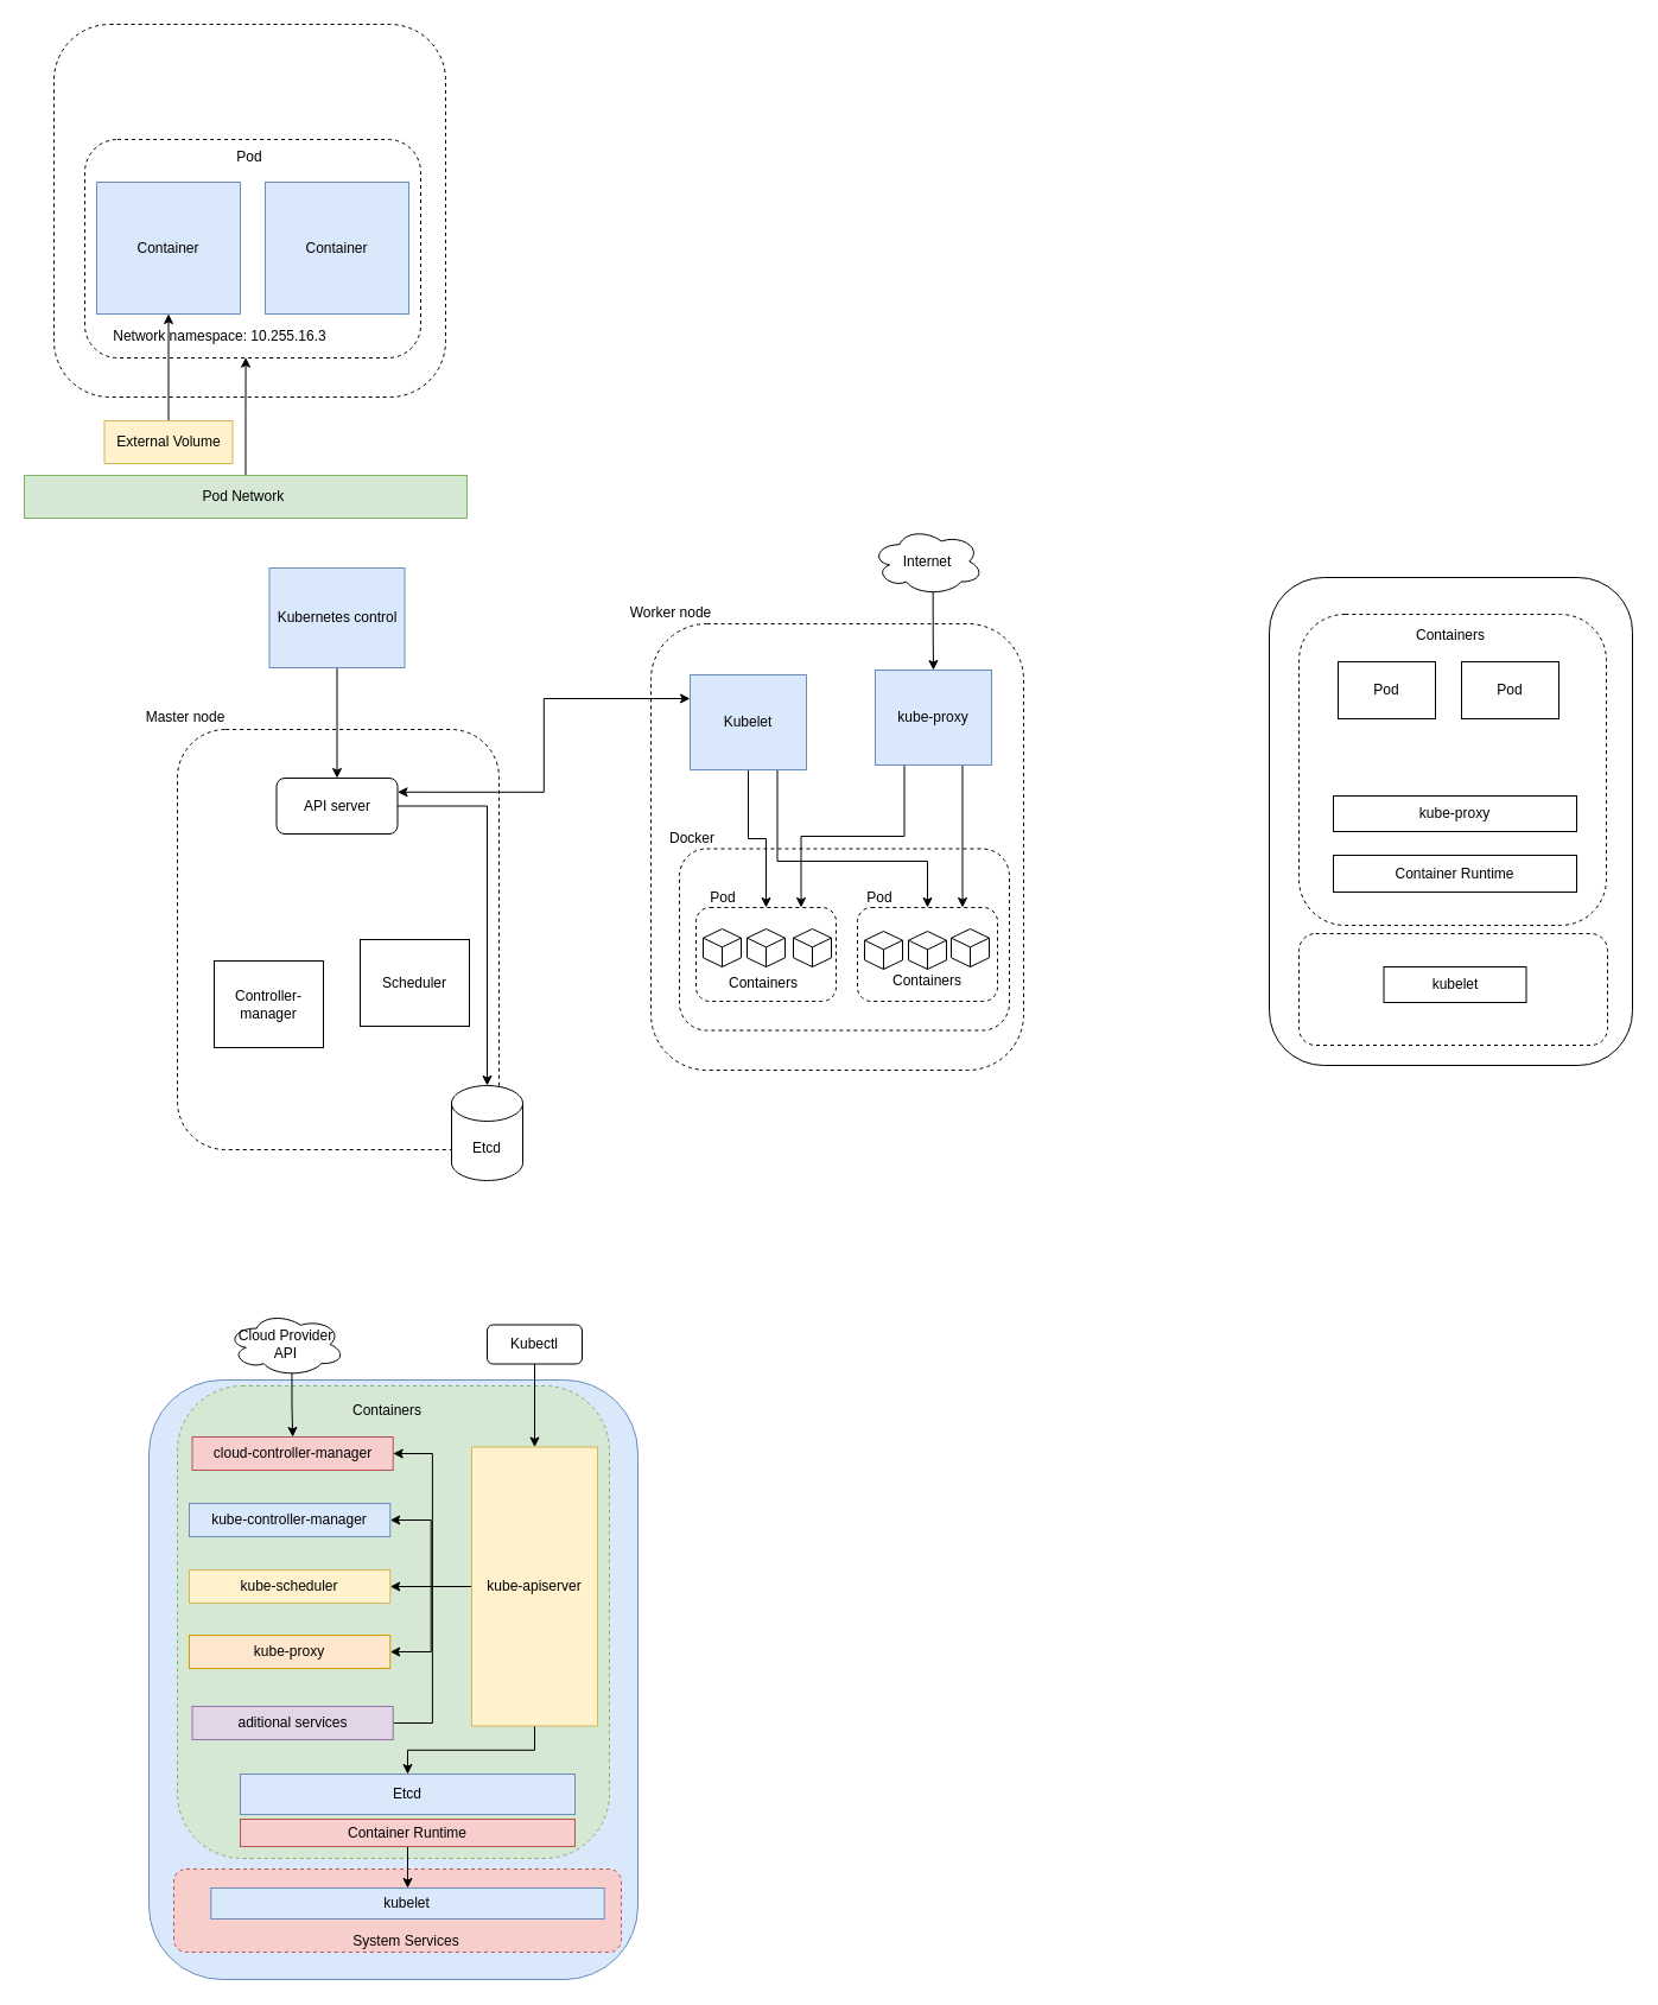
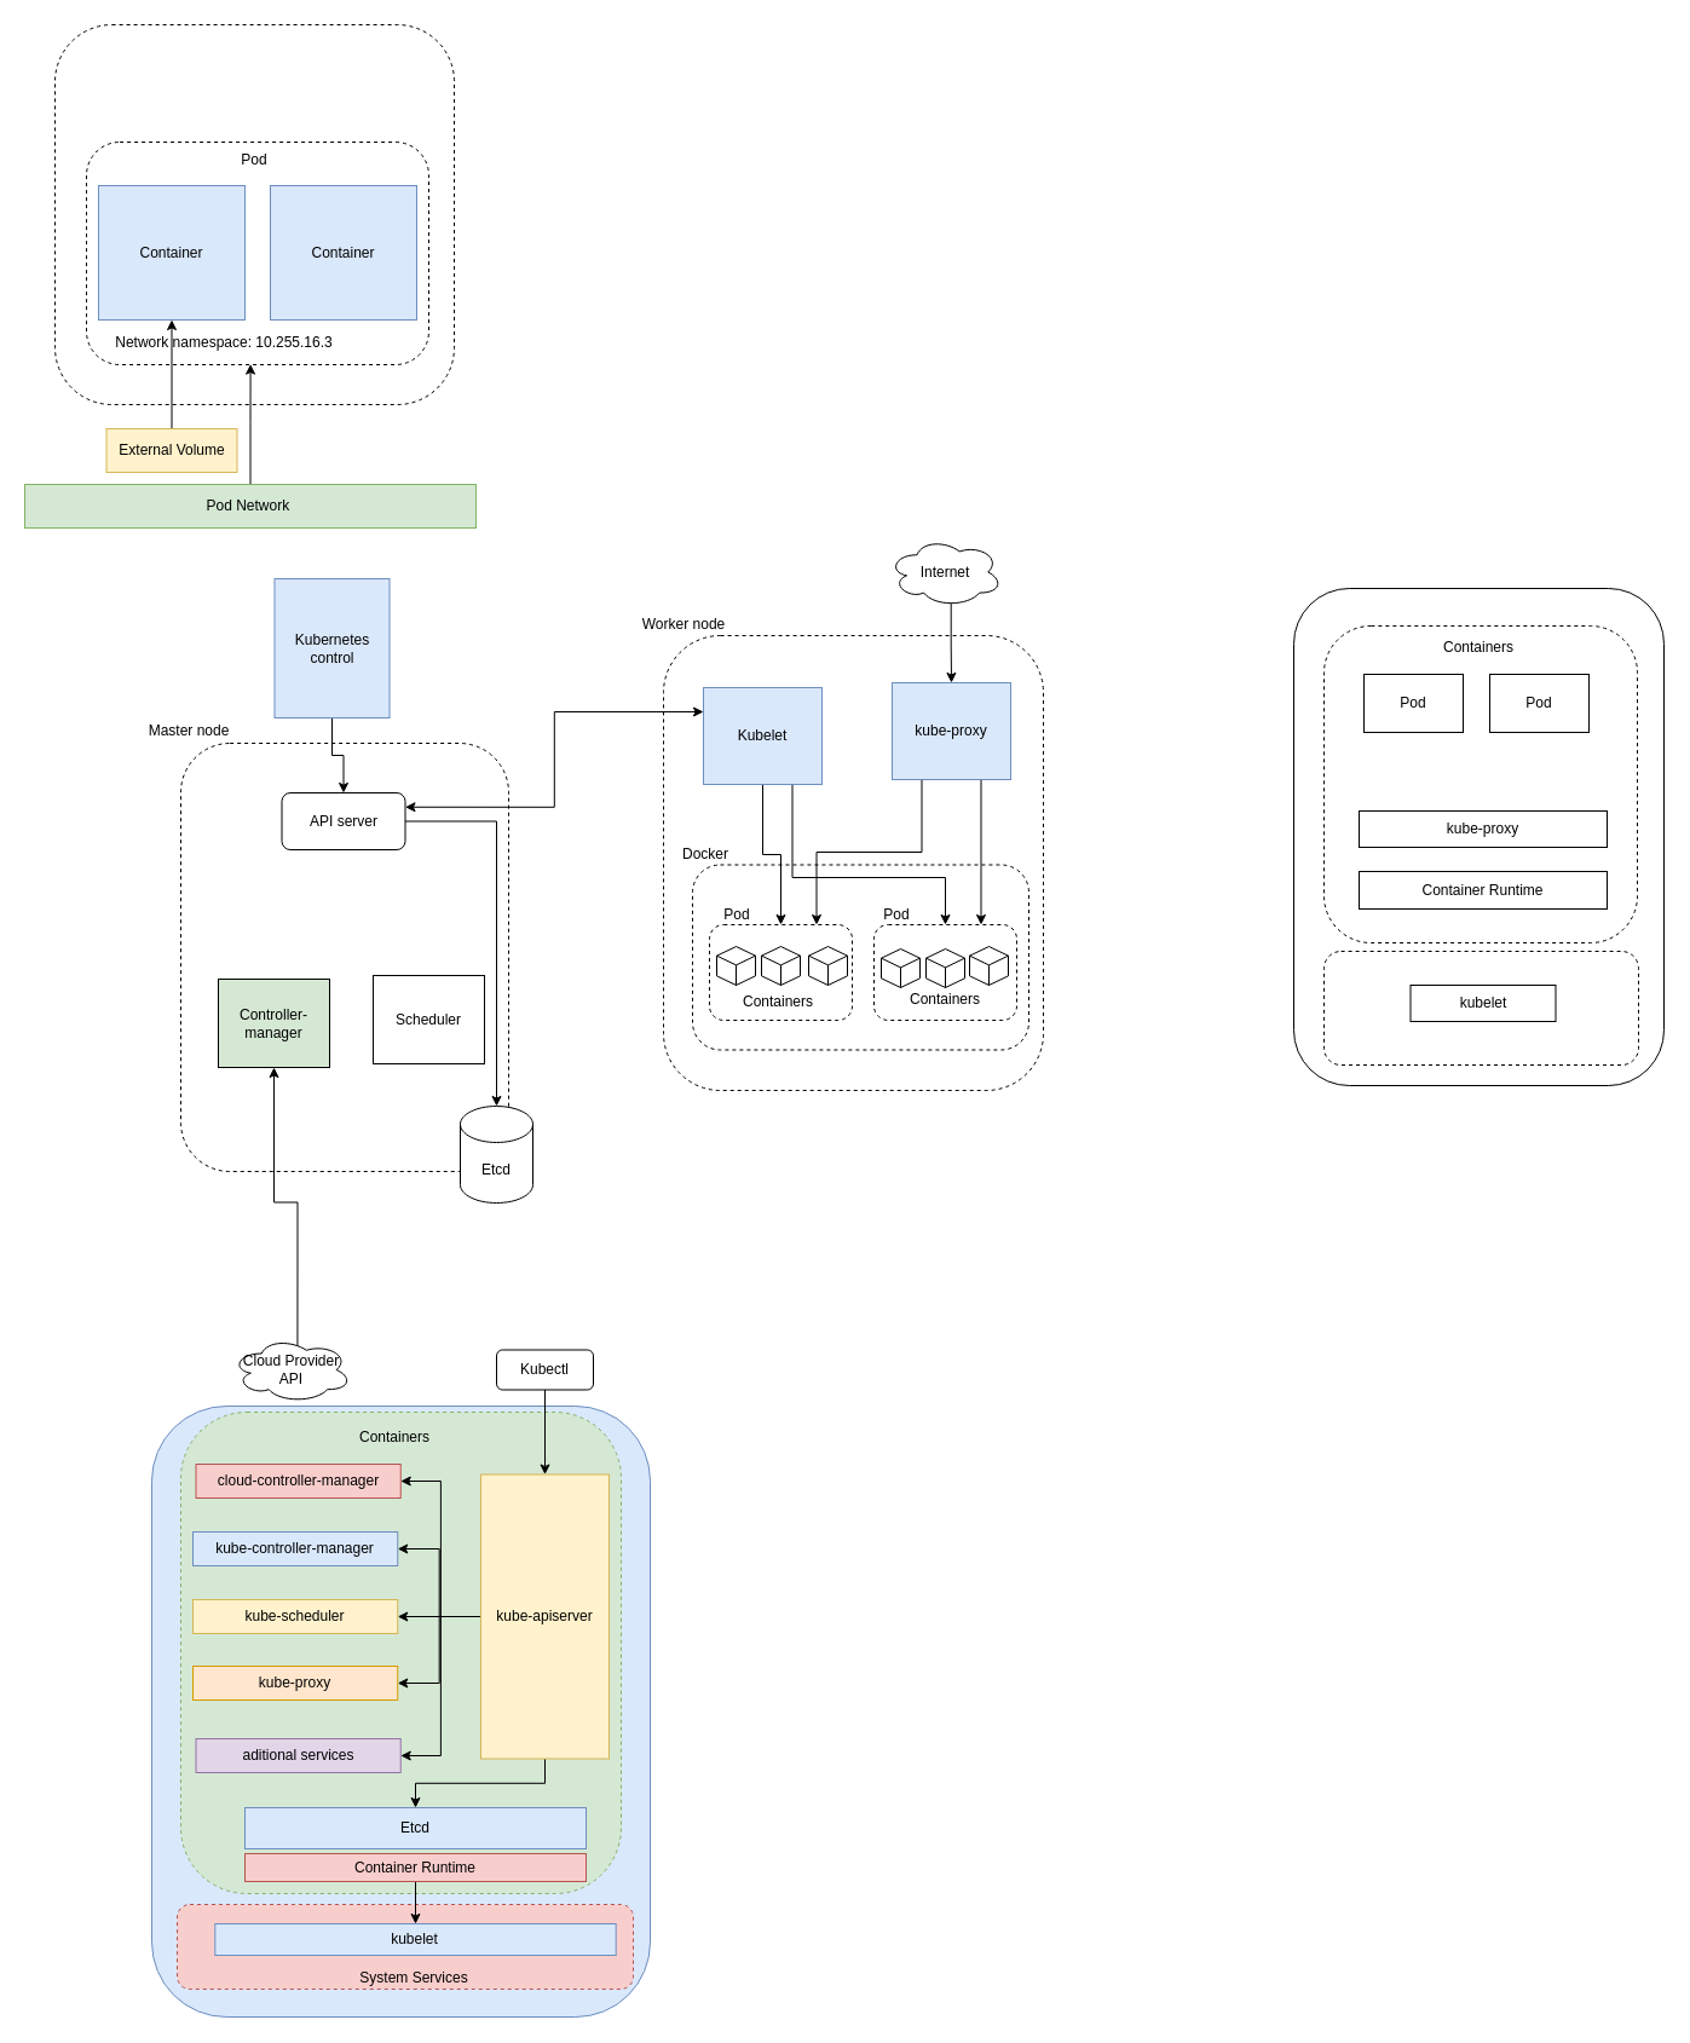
- <mxCell id="18" value="Kubernetes control" style="rounded=0;whiteSpace=wrap;html=1;fillColor=#dae8fc;strokeColor=#6c8ebf;" vertex="1" parent="1"><mxGeometry x="226.5" y="478" width="114" height="84" as="geometry" /></mxCell>
+ <mxCell id="18" value="Kubernetes control" style="rounded=0;whiteSpace=wrap;html=1;fillColor=#dae8fc;strokeColor=#6c8ebf;" vertex="1" parent="1"><mxGeometry x="226.5" y="478" width="95" height="115" as="geometry" /></mxCell>
- <mxCell id="20" value="Scheduler" style="rounded=0;whiteSpace=wrap;html=1;fillColor=default;" vertex="1" parent="1"><mxGeometry x="303" y="791" width="92" height="73" as="geometry" /></mxCell>
+ <mxCell id="20" value="Scheduler" style="rounded=0;whiteSpace=wrap;html=1;fillColor=default;" vertex="1" parent="1"><mxGeometry x="308" y="806" width="92" height="73" as="geometry" /></mxCell>
- <mxCell id="19" value="Controller-manager" style="rounded=0;whiteSpace=wrap;html=1;" vertex="1" parent="1"><mxGeometry x="180" y="809" width="92" height="73" as="geometry" /></mxCell>
+ <mxCell id="19" value="Controller-manager" style="rounded=0;whiteSpace=wrap;html=1;fillColor=#d5e8d4;" vertex="1" parent="1"><mxGeometry x="180" y="809" width="92" height="73" as="geometry" /></mxCell>
- <mxCell id="69" style="edgeStyle=orthogonalEdgeStyle;rounded=0;orthogonalLoop=1;jettySize=auto;html=1;exitX=0.55;exitY=0.95;exitDx=0;exitDy=0;exitPerimeter=0;startArrow=none;startFill=0;" edge="1" parent="1" source="70" target="56"><mxGeometry relative="1" as="geometry" /></mxCell>
+ <mxCell id="69" style="edgeStyle=orthogonalEdgeStyle;rounded=0;orthogonalLoop=1;jettySize=auto;html=1;exitX=0.55;exitY=0.95;exitDx=0;exitDy=0;exitPerimeter=0;startArrow=none;startFill=0;" edge="1" parent="1" source="70" target="19"><mxGeometry relative="1" as="geometry" /></mxCell>
- <mxCell id="53" style="edgeStyle=orthogonalEdgeStyle;rounded=0;orthogonalLoop=1;jettySize=auto;html=1;exitX=0;exitY=0.5;exitDx=0;exitDy=0;startArrow=none;startFill=0;endArrow=none;" edge="1" parent="1" source="55" target="60"><mxGeometry relative="1" as="geometry" /></mxCell>
+ <mxCell id="53" style="edgeStyle=orthogonalEdgeStyle;rounded=0;orthogonalLoop=1;jettySize=auto;html=1;exitX=0;exitY=0.5;exitDx=0;exitDy=0;startArrow=none;startFill=0;" edge="1" parent="1" source="55" target="60"><mxGeometry relative="1" as="geometry" /></mxCell>
